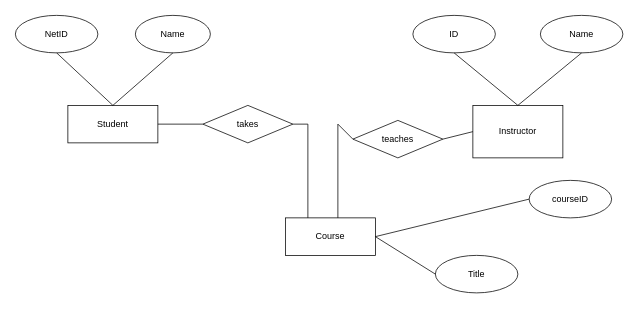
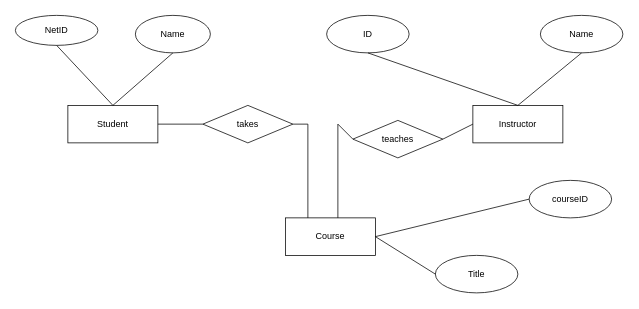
- <mxCell id="5" value="NetID" style="ellipse;whiteSpace=wrap;html=1;" vertex="1" parent="1"><mxGeometry x="20" y="20" width="110" height="50" as="geometry" /></mxCell>
+ <mxCell id="5" value="NetID" style="ellipse;whiteSpace=wrap;html=1;" vertex="1" parent="1"><mxGeometry x="20" y="20" width="110" height="40" as="geometry" /></mxCell>
- <mxCell id="10" value="ID" style="ellipse;whiteSpace=wrap;html=1;" vertex="1" parent="1"><mxGeometry x="550" y="20" width="110" height="50" as="geometry" /></mxCell>
+ <mxCell id="10" value="ID" style="ellipse;whiteSpace=wrap;html=1;" vertex="1" parent="1"><mxGeometry x="435" y="20" width="110" height="50" as="geometry" /></mxCell>
- <mxCell id="4" value="Instructor" style="rounded=0;whiteSpace=wrap;html=1;" vertex="1" parent="1"><mxGeometry x="630" y="140" width="120" height="70" as="geometry" /></mxCell>
+ <mxCell id="4" value="Instructor" style="rounded=0;whiteSpace=wrap;html=1;" vertex="1" parent="1"><mxGeometry x="630" y="140" width="120" height="50" as="geometry" /></mxCell>
